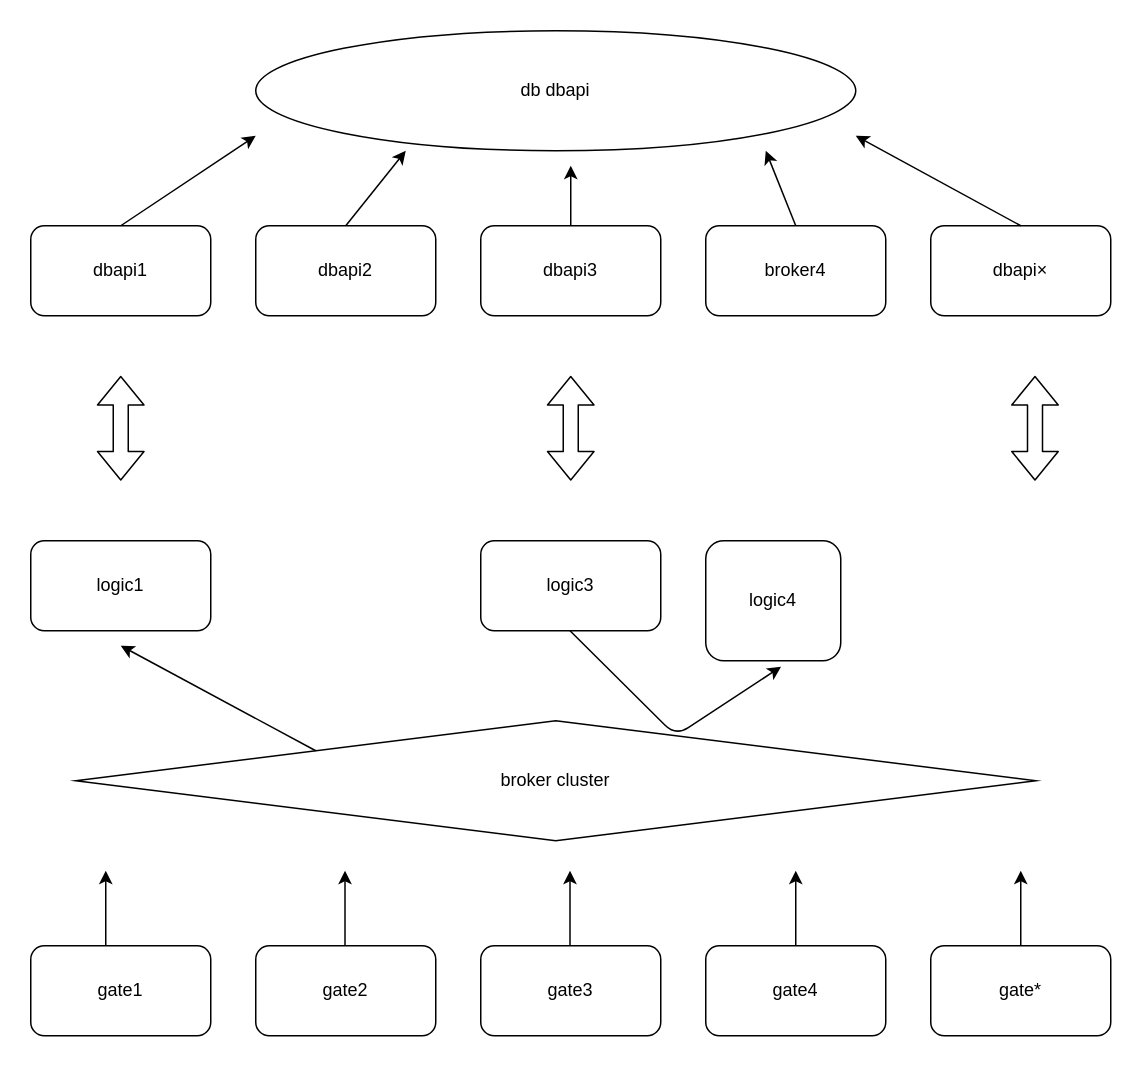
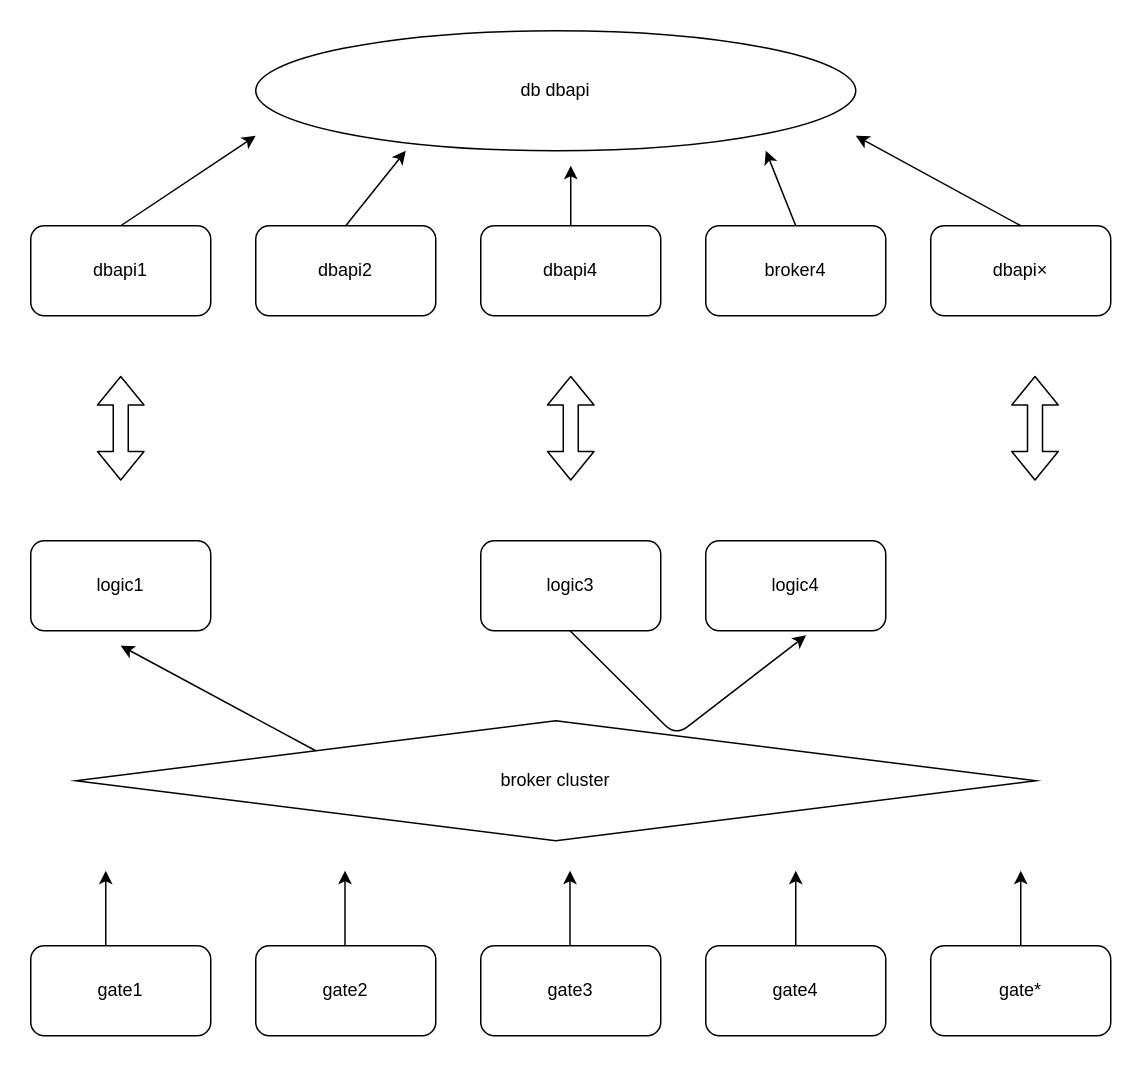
- <mxCell id="4" value="&lt;span style=&quot;white-space: normal&quot;&gt;dbapi3&lt;/span&gt;" style="rounded=1;whiteSpace=wrap;html=1;" vertex="1" parent="1"><mxGeometry x="320" y="150" width="120" height="60" as="geometry" /></mxCell>
+ <mxCell id="4" value="&lt;span style=&quot;white-space: normal&quot;&gt;dbapi4&lt;/span&gt;" style="rounded=1;whiteSpace=wrap;html=1;" vertex="1" parent="1"><mxGeometry x="320" y="150" width="120" height="60" as="geometry" /></mxCell>
- <mxCell id="15" value="logic4" style="rounded=1;whiteSpace=wrap;html=1;" vertex="1" parent="1"><mxGeometry x="470" y="360" width="90" height="80" as="geometry" /></mxCell>
+ <mxCell id="15" value="logic4" style="rounded=1;whiteSpace=wrap;html=1;" vertex="1" parent="1"><mxGeometry x="470" y="360" width="120" height="60" as="geometry" /></mxCell>
